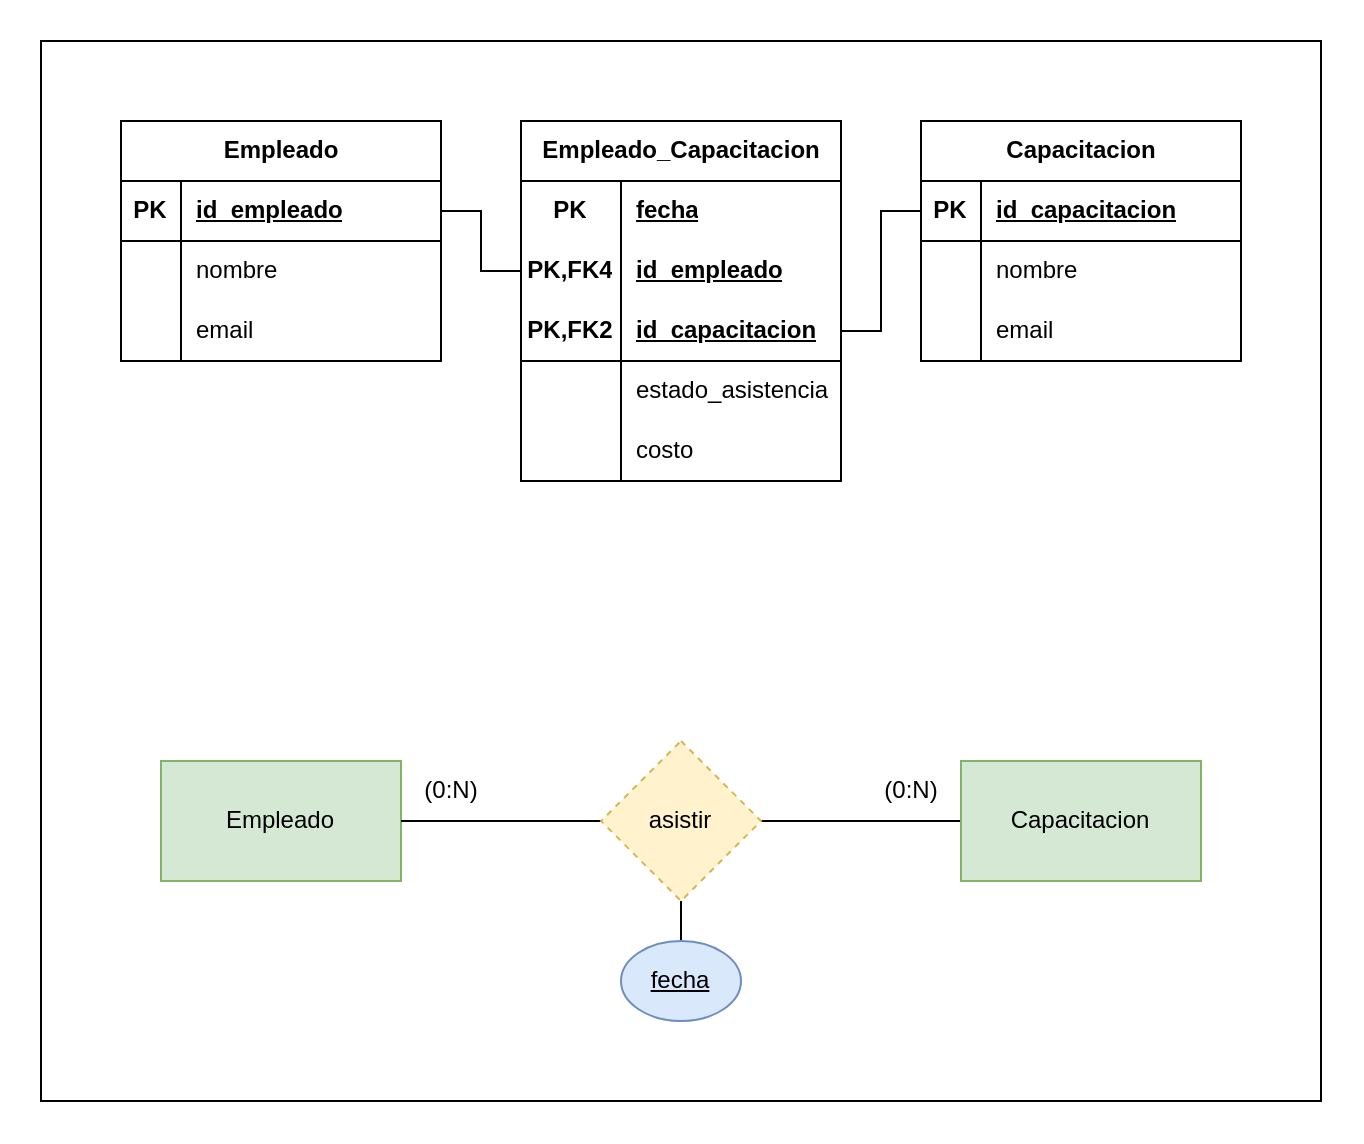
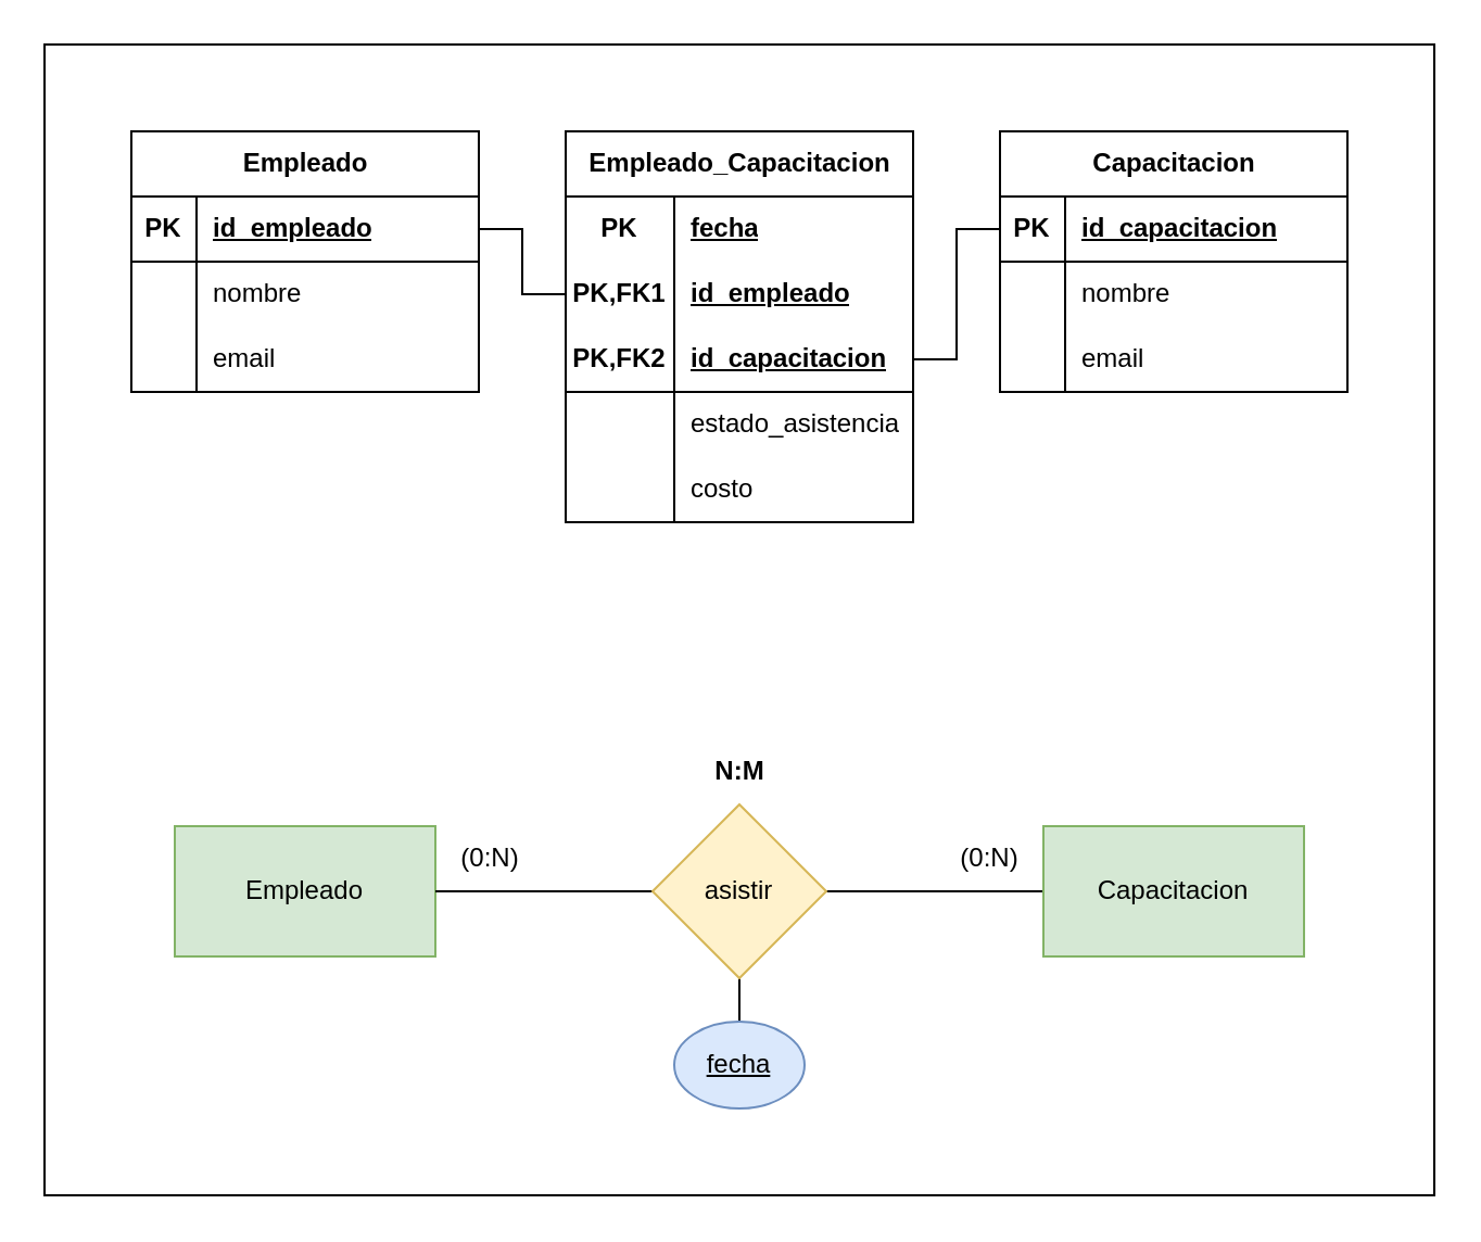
- <mxCell id="39" value="PK,FK4" style="shape=partialRectangle;connectable=0;fillColor=none;top=0;left=0;bottom=0;right=0;fontStyle=1;overflow=hidden;whiteSpace=wrap;html=1;" vertex="1" parent="38"><mxGeometry width="50" height="30" as="geometry"><mxRectangle width="50" height="30" as="alternateBounds" /></mxGeometry></mxCell>
+ <mxCell id="39" value="PK,FK1" style="shape=partialRectangle;connectable=0;fillColor=none;top=0;left=0;bottom=0;right=0;fontStyle=1;overflow=hidden;whiteSpace=wrap;html=1;" vertex="1" parent="38"><mxGeometry width="50" height="30" as="geometry"><mxRectangle width="50" height="30" as="alternateBounds" /></mxGeometry></mxCell>
+ <mxCell id="12" value="N:M" style="text;html=1;align=center;verticalAlign=middle;resizable=0;points=[];autosize=1;strokeColor=none;fillColor=none;fontStyle=1" vertex="1" parent="2"><mxGeometry x="295" y="320" width="50" height="30" as="geometry" /></mxCell>
- <mxCell id="8" value="asistir" style="rhombus;whiteSpace=wrap;html=1;fillColor=#fff2cc;strokeColor=#d6b656;dashed=1;" vertex="1" parent="2"><mxGeometry x="280" y="350" width="80" height="80" as="geometry" /></mxCell>
+ <mxCell id="8" value="asistir" style="rhombus;whiteSpace=wrap;html=1;fillColor=#fff2cc;strokeColor=#d6b656;" vertex="1" parent="2"><mxGeometry x="280" y="350" width="80" height="80" as="geometry" /></mxCell>
